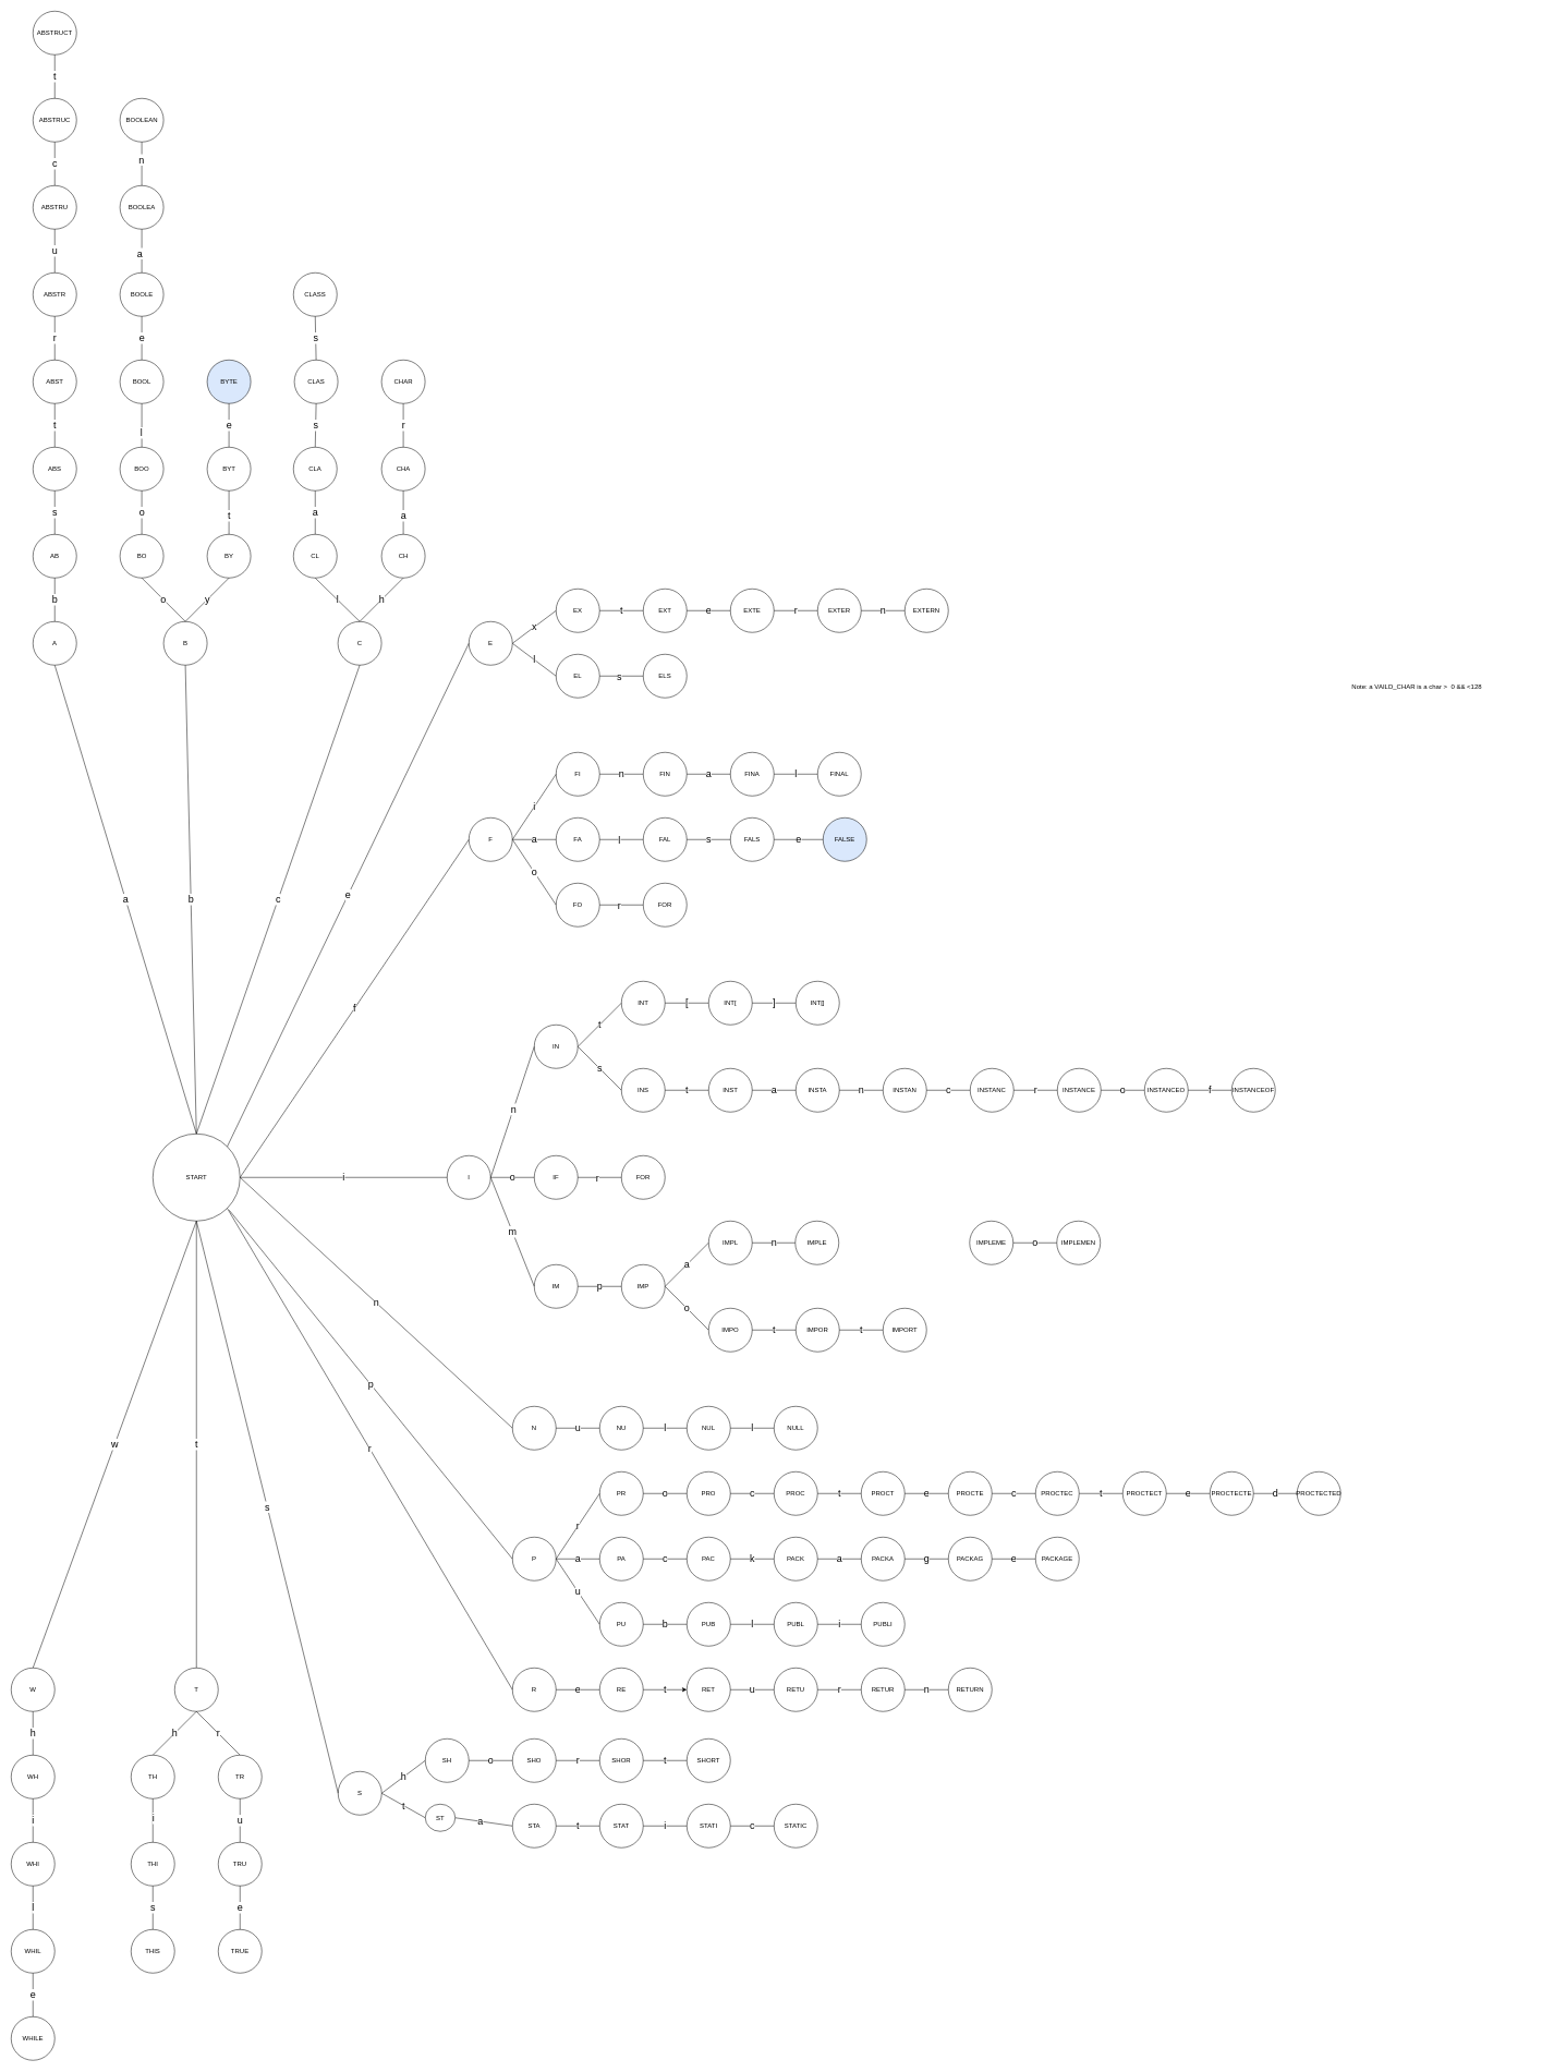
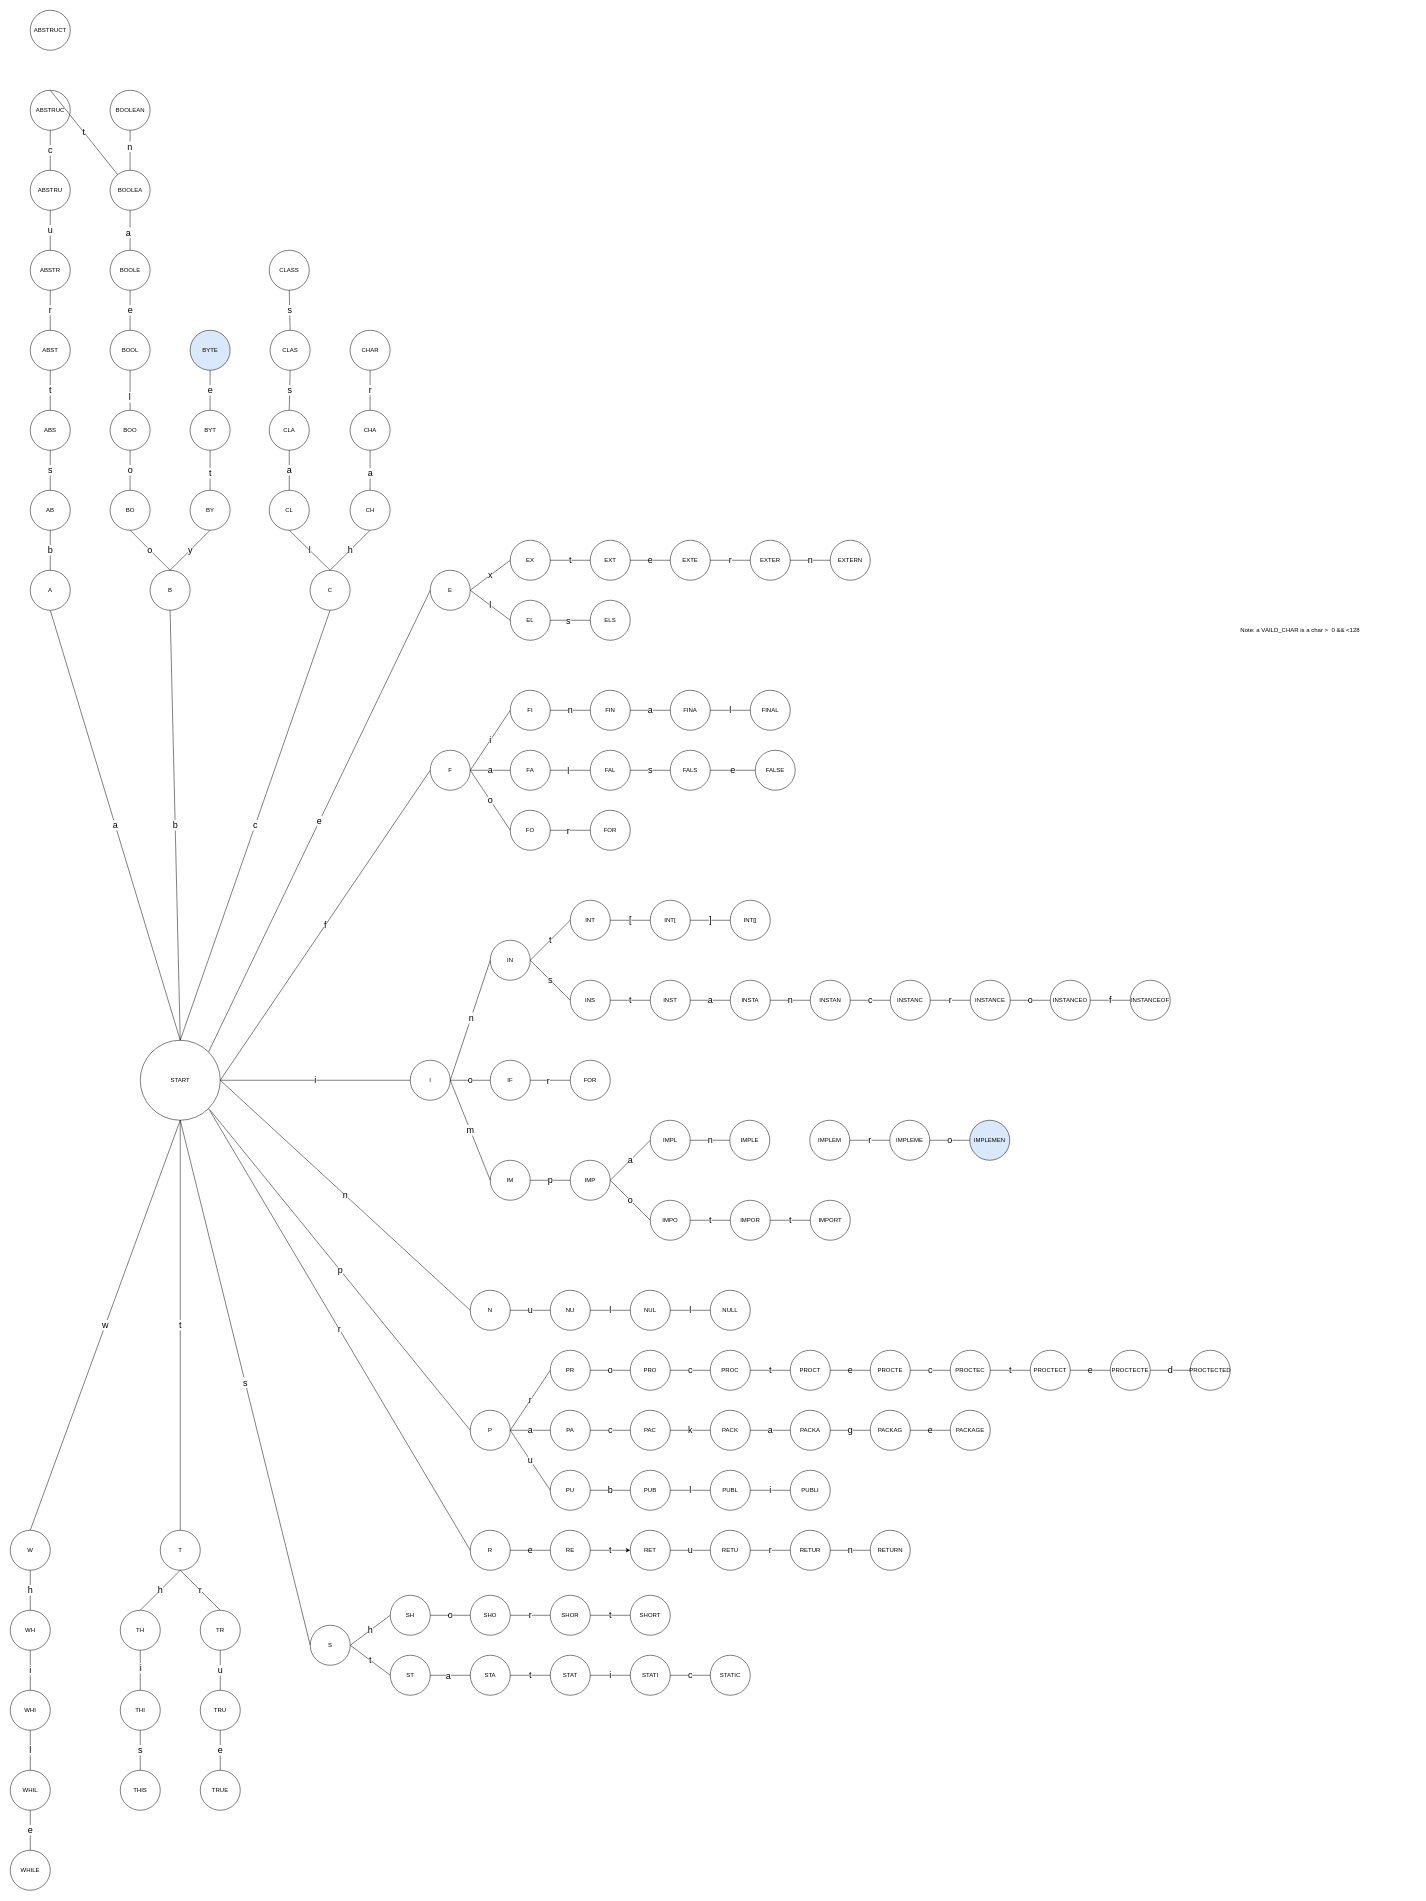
- <mxCell id="19" value="t" style="endArrow=none;html=1;exitX=0.5;exitY=0;exitDx=0;exitDy=0;entryX=0.5;entryY=1;entryDx=0;entryDy=0;fontSize=18;" edge="1" parent="1" source="15" target="16"><mxGeometry width="50" height="50" relative="1" as="geometry"><mxPoint x="710" y="770" as="sourcePoint" /><mxPoint x="760" y="720" as="targetPoint" /></mxGeometry></mxCell>
+ <mxCell id="19" value="t" style="endArrow=none;html=1;exitX=0.5;exitY=0;exitDx=0;exitDy=0;fontSize=18;" edge="1" parent="1" source="15" target="30"><mxGeometry width="50" height="50" relative="1" as="geometry"><mxPoint x="710" y="770" as="sourcePoint" /><mxPoint x="760" y="720" as="targetPoint" /></mxGeometry></mxCell>
- <mxCell id="89" value="FALSE" style="ellipse;whiteSpace=wrap;html=1;aspect=fixed;fillColor=#dae8fc;" vertex="1" parent="1"><mxGeometry x="1510" y="1500" width="80" height="80" as="geometry" /></mxCell>
+ <mxCell id="89" value="FALSE" style="ellipse;whiteSpace=wrap;html=1;aspect=fixed;" vertex="1" parent="1"><mxGeometry x="1510" y="1500" width="80" height="80" as="geometry" /></mxCell>
+ <mxCell id="179" value="IMPLEM" style="ellipse;whiteSpace=wrap;html=1;aspect=fixed;" vertex="1" parent="1"><mxGeometry x="1619" y="2240" width="80" height="80" as="geometry" /></mxCell>
+ <mxCell id="181" value="&lt;font style=&quot;font-size: 18px&quot;&gt;r&lt;/font&gt;" style="endArrow=none;html=1;exitX=1;exitY=0.5;exitDx=0;exitDy=0;entryX=0;entryY=0.5;entryDx=0;entryDy=0;" edge="1" parent="1" source="179" target="180"><mxGeometry width="50" height="50" relative="1" as="geometry"><mxPoint x="1789" y="2410" as="sourcePoint" /><mxPoint x="1839" y="2360" as="targetPoint" /></mxGeometry></mxCell>
- <mxCell id="182" value="IMPLEMEN" style="ellipse;whiteSpace=wrap;html=1;aspect=fixed;" vertex="1" parent="1"><mxGeometry x="1939" y="2240" width="80" height="80" as="geometry" /></mxCell>
+ <mxCell id="182" value="IMPLEMEN" style="ellipse;whiteSpace=wrap;html=1;aspect=fixed;fillColor=#dae8fc;" vertex="1" parent="1"><mxGeometry x="1939" y="2240" width="80" height="80" as="geometry" /></mxCell>
- <mxCell id="211" value="ST" style="ellipse;whiteSpace=wrap;html=1;aspect=fixed;" vertex="1" parent="1"><mxGeometry x="780" y="3310" width="55" height="50" as="geometry" /></mxCell>
+ <mxCell id="211" value="ST" style="ellipse;whiteSpace=wrap;html=1;aspect=fixed;" vertex="1" parent="1"><mxGeometry x="780" y="3310" width="80" height="80" as="geometry" /></mxCell>
